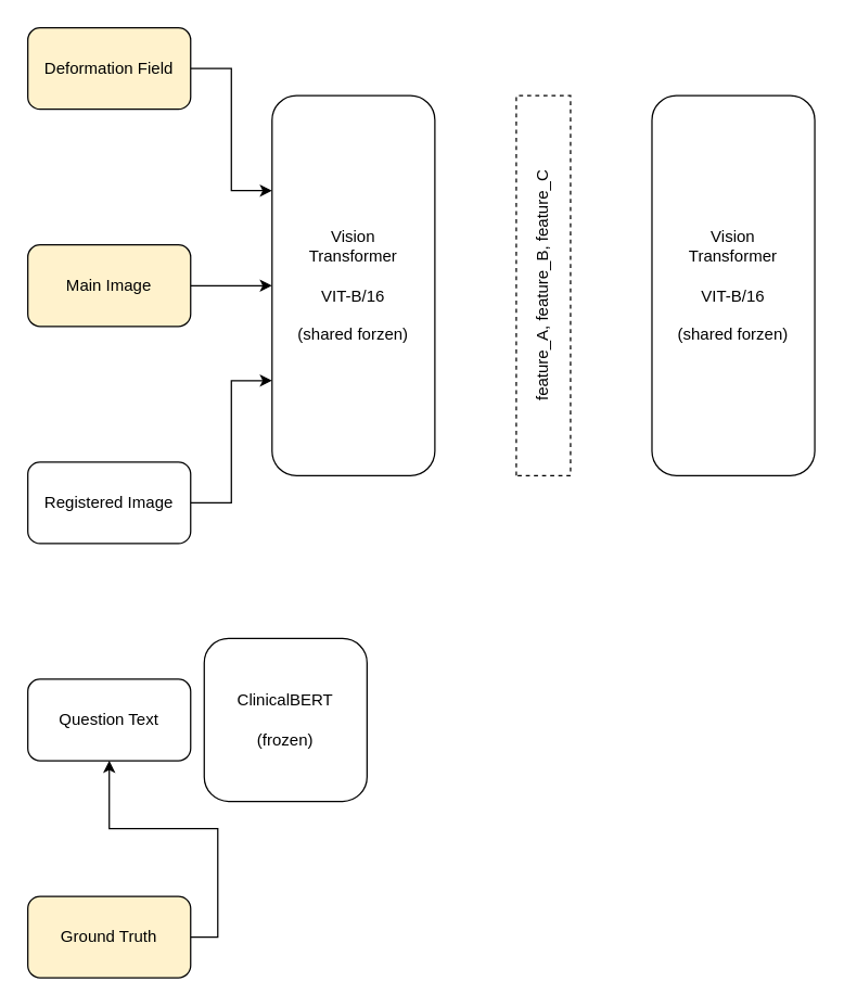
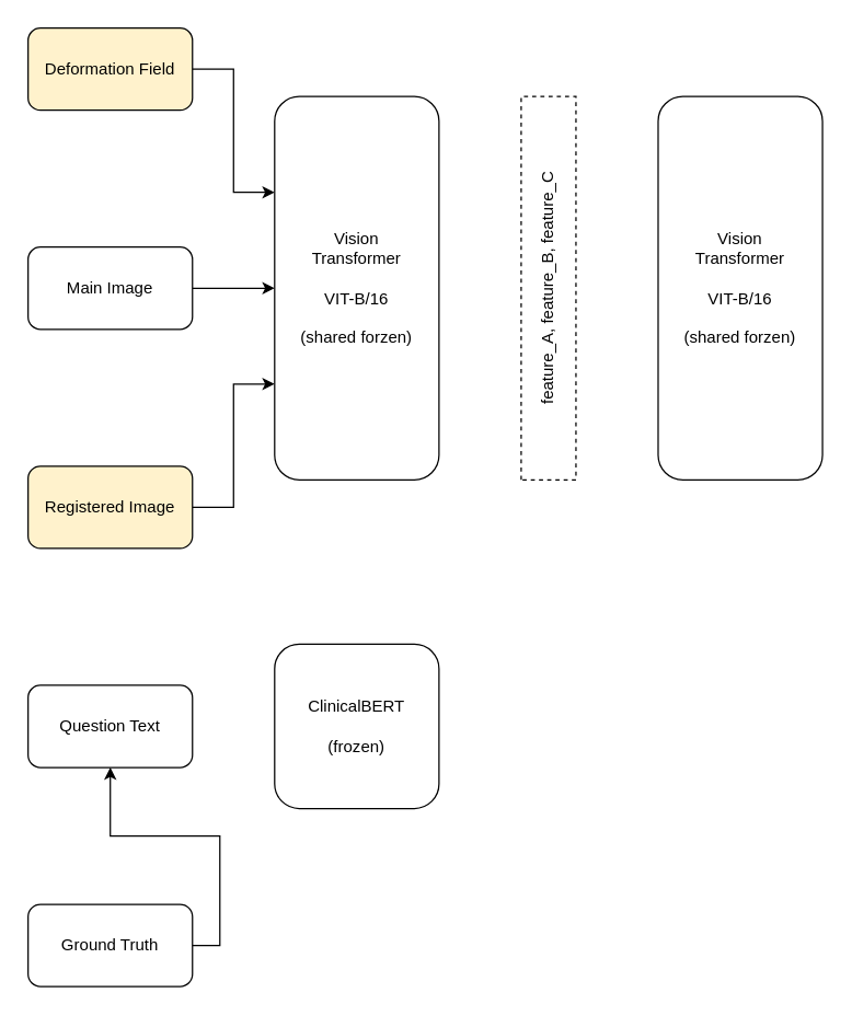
- <mxCell id="8" value="Main Image" style="rounded=1;whiteSpace=wrap;html=1;textDirection=ltr;rotation=0;fillColor=#fff2cc;" vertex="1" parent="1"><mxGeometry x="20" y="180" width="120" height="60" as="geometry" /></mxCell>
+ <mxCell id="8" value="Main Image" style="rounded=1;whiteSpace=wrap;html=1;textDirection=ltr;rotation=0;" vertex="1" parent="1"><mxGeometry x="20" y="180" width="120" height="60" as="geometry" /></mxCell>
- <mxCell id="6" value="Registered Image" style="rounded=1;whiteSpace=wrap;html=1;textDirection=ltr;rotation=0;" vertex="1" parent="1"><mxGeometry x="20" y="340" width="120" height="60" as="geometry" /></mxCell>
+ <mxCell id="6" value="Registered Image" style="rounded=1;whiteSpace=wrap;html=1;textDirection=ltr;rotation=0;fillColor=#fff2cc;" vertex="1" parent="1"><mxGeometry x="20" y="340" width="120" height="60" as="geometry" /></mxCell>
- <mxCell id="11" value="ClinicalBERT&lt;div&gt;&lt;br&gt;&lt;/div&gt;&lt;div&gt;(frozen)&lt;/div&gt;" style="rounded=1;whiteSpace=wrap;html=1;" vertex="1" parent="1"><mxGeometry x="150" y="470" width="120" height="120" as="geometry" /></mxCell>
+ <mxCell id="11" value="ClinicalBERT&lt;div&gt;&lt;br&gt;&lt;/div&gt;&lt;div&gt;(frozen)&lt;/div&gt;" style="rounded=1;whiteSpace=wrap;html=1;" vertex="1" parent="1"><mxGeometry x="200" y="470" width="120" height="120" as="geometry" /></mxCell>
- <mxCell id="3" value="Ground Truth" style="rounded=1;whiteSpace=wrap;html=1;textDirection=ltr;rotation=0;fillColor=#fff2cc;" vertex="1" parent="1"><mxGeometry x="20" y="660" width="120" height="60" as="geometry" /></mxCell>
+ <mxCell id="3" value="Ground Truth" style="rounded=1;whiteSpace=wrap;html=1;textDirection=ltr;rotation=0;" vertex="1" parent="1"><mxGeometry x="20" y="660" width="120" height="60" as="geometry" /></mxCell>
